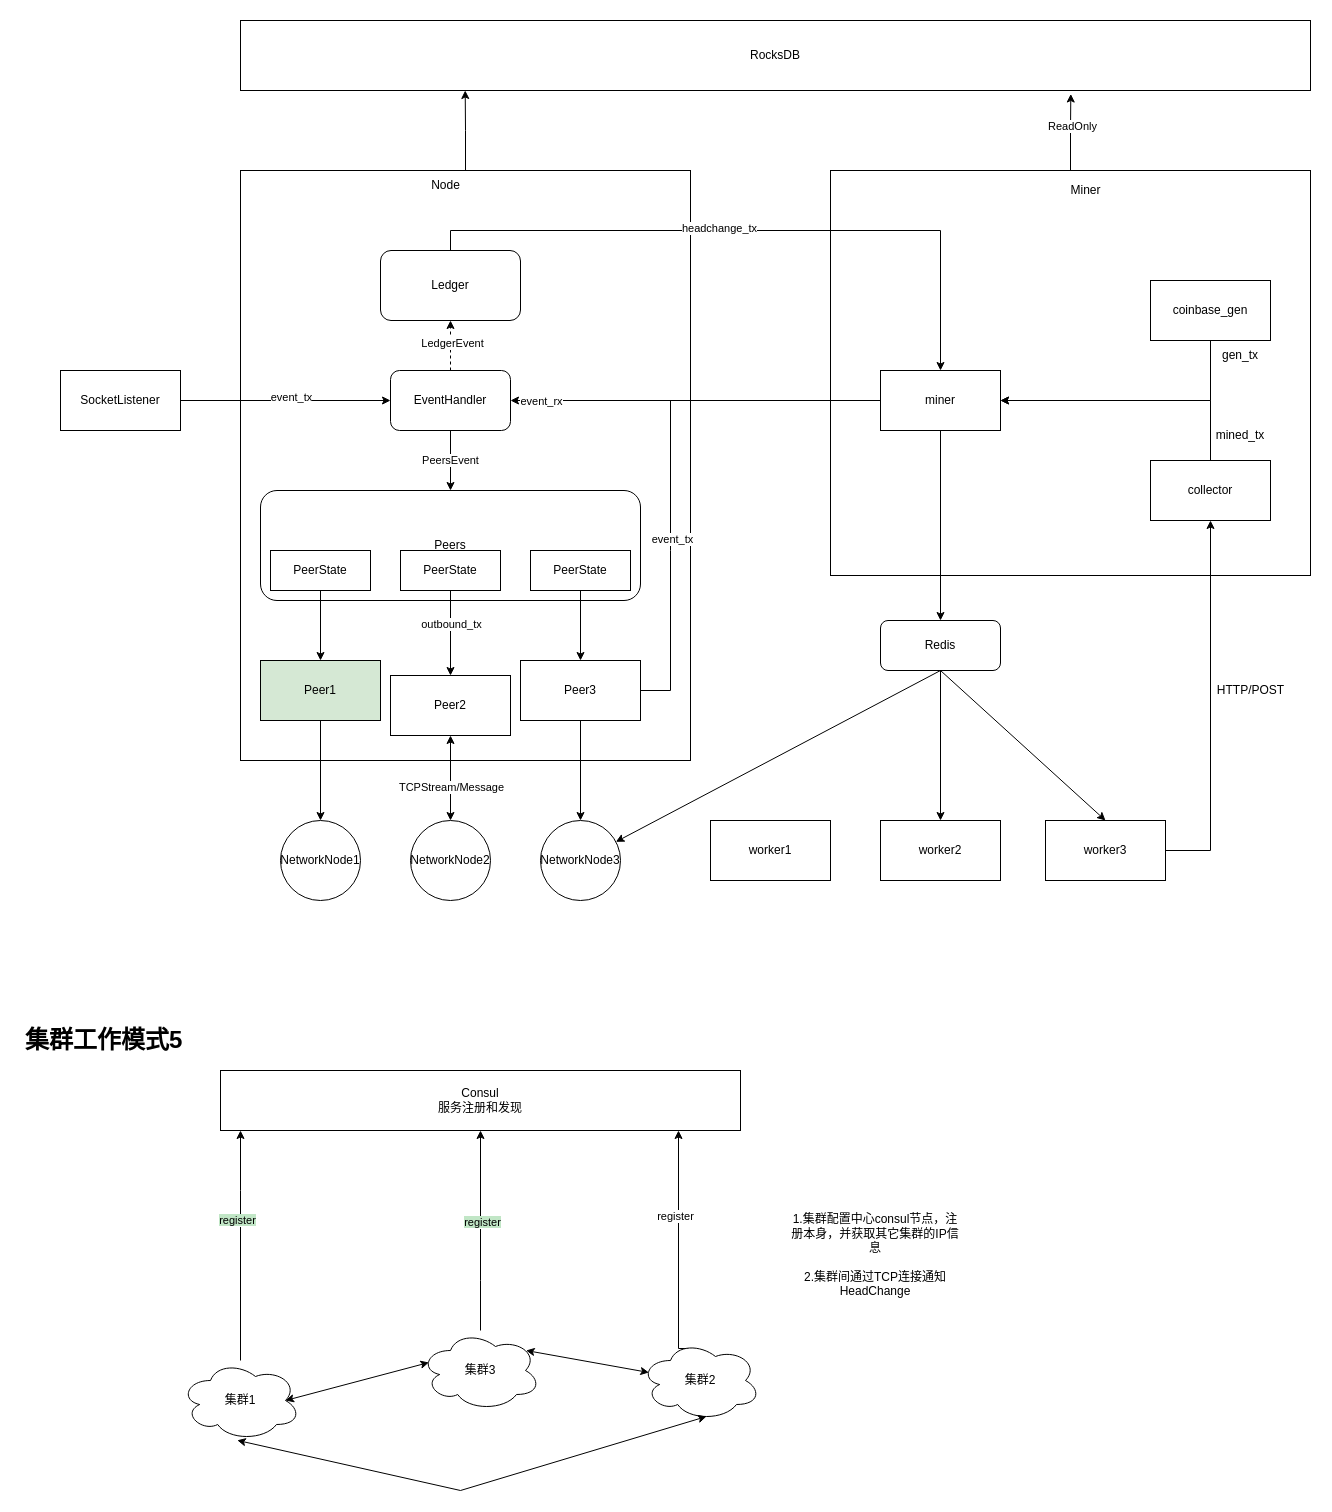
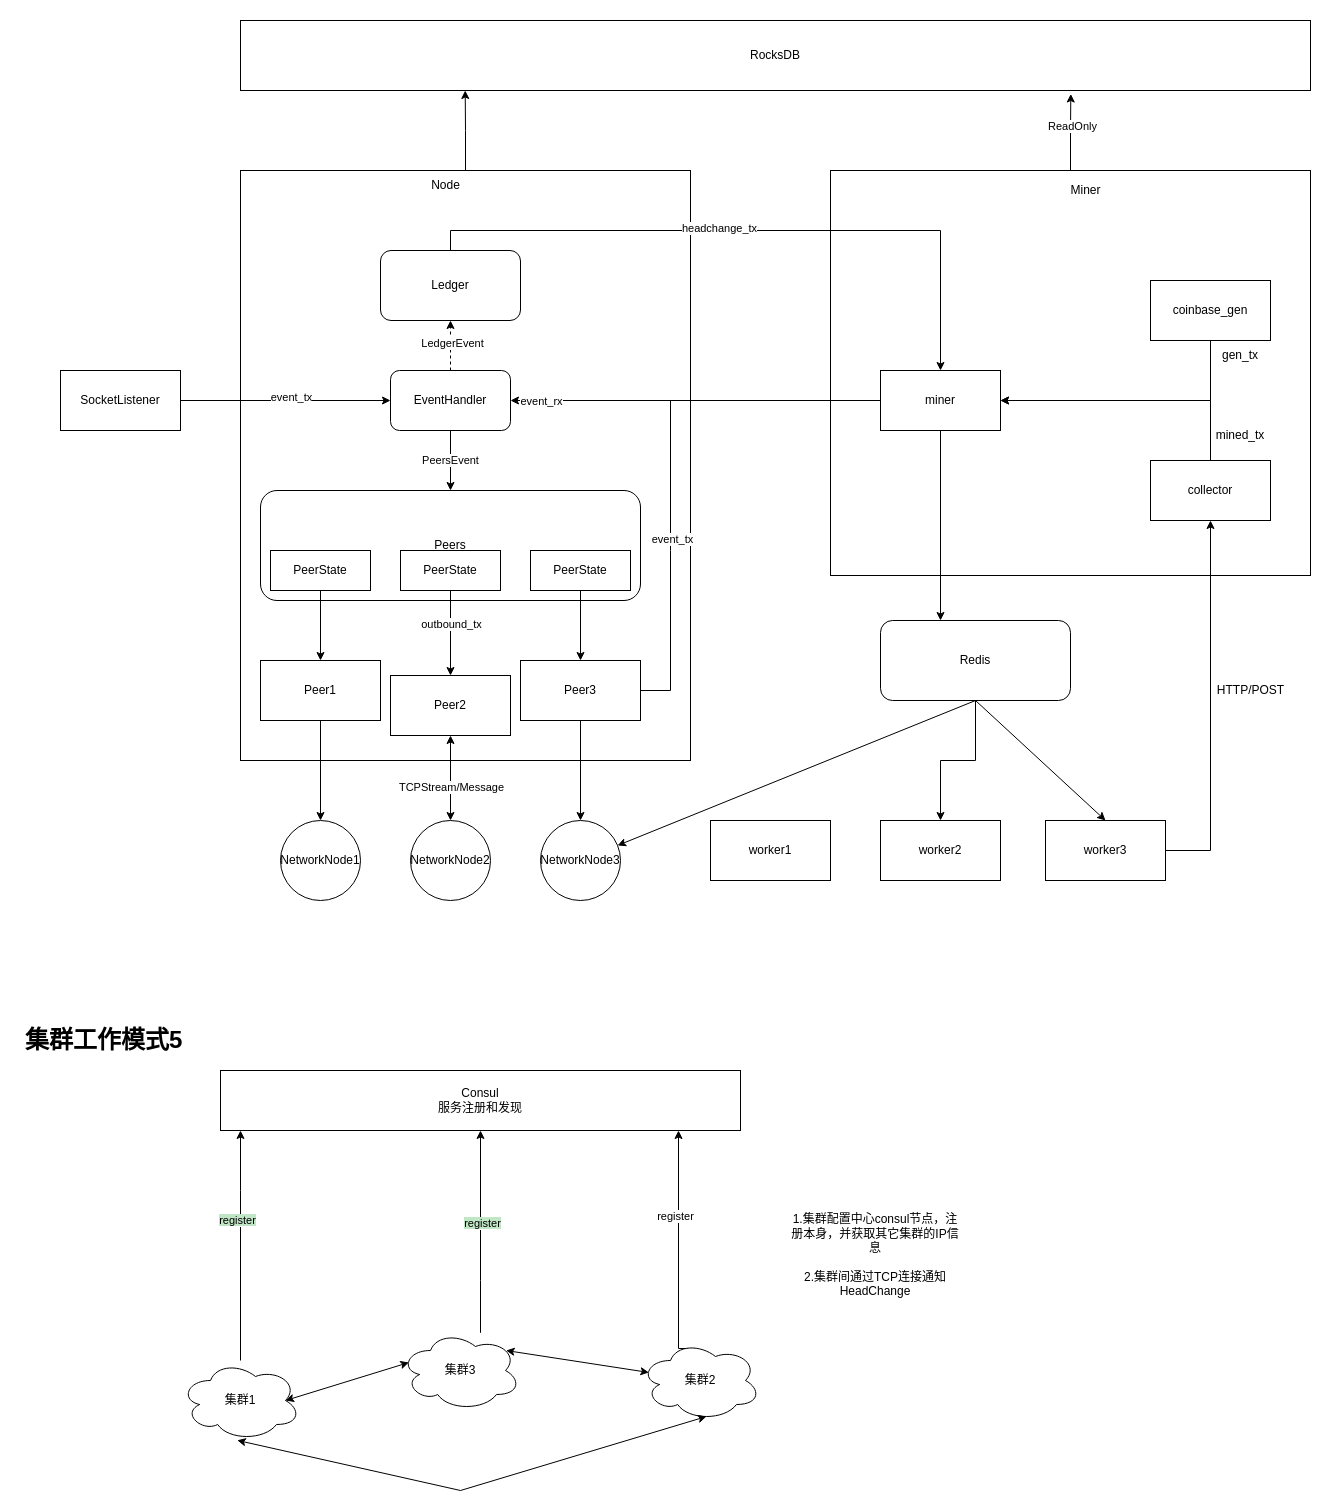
- <mxCell id="17" value="Redis" style="rounded=1;whiteSpace=wrap;html=1;strokeWidth=1;" parent="1" vertex="1"><mxGeometry x="880" y="620" width="120" height="50" as="geometry" /></mxCell>
+ <mxCell id="17" value="Redis" style="rounded=1;whiteSpace=wrap;html=1;strokeWidth=1;" parent="1" vertex="1"><mxGeometry x="880" y="620" width="190" height="80" as="geometry" /></mxCell>
- <mxCell id="34" value="Peer1" style="rounded=0;whiteSpace=wrap;html=1;strokeWidth=1;fillColor=#d5e8d4;" parent="1" vertex="1"><mxGeometry x="260" y="660" width="120" height="60" as="geometry" /></mxCell>
+ <mxCell id="34" value="Peer1" style="rounded=0;whiteSpace=wrap;html=1;strokeWidth=1;" parent="1" vertex="1"><mxGeometry x="260" y="660" width="120" height="60" as="geometry" /></mxCell>
- <mxCell id="67" value="集群3" style="ellipse;shape=cloud;whiteSpace=wrap;html=1;strokeWidth=1;" parent="1" vertex="1"><mxGeometry x="420" y="1330" width="120" height="80" as="geometry" /></mxCell>
+ <mxCell id="67" value="集群3" style="ellipse;shape=cloud;whiteSpace=wrap;html=1;strokeWidth=1;" parent="1" vertex="1"><mxGeometry x="400" y="1330" width="120" height="80" as="geometry" /></mxCell>
